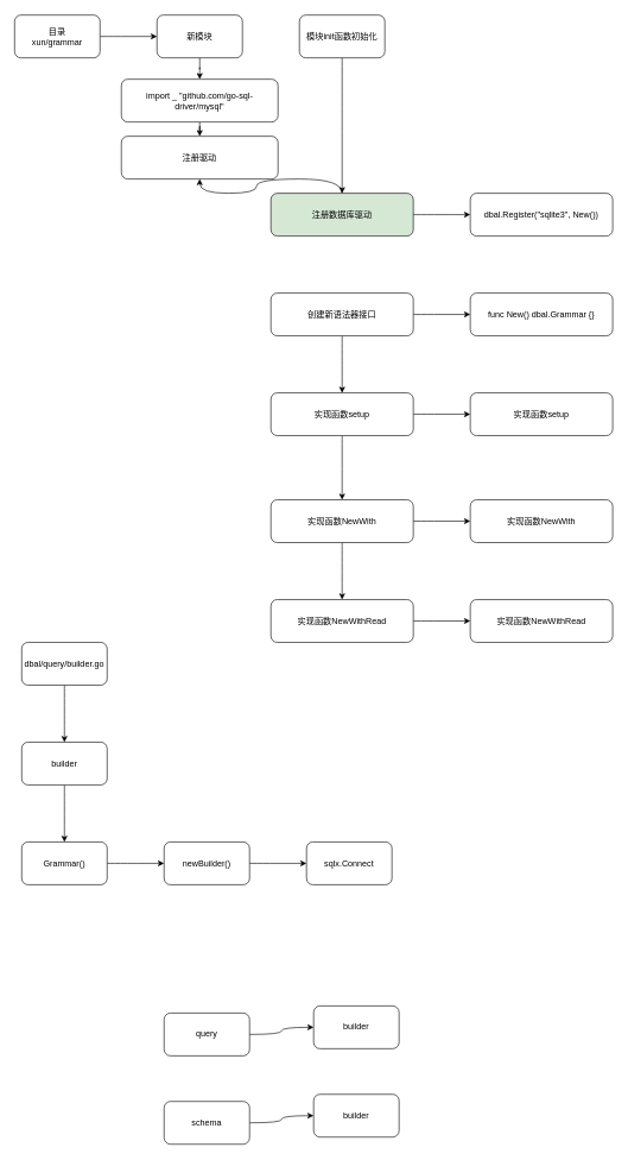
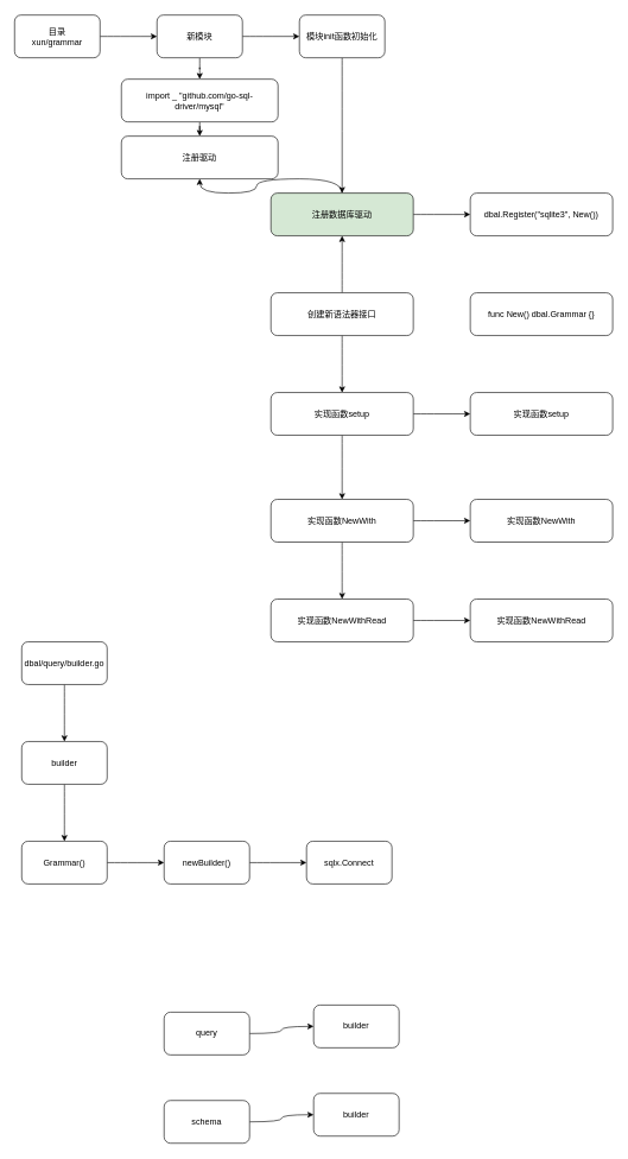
+ <mxCell id="2" value="" style="edgeStyle=orthogonalEdgeStyle;curved=1;rounded=0;orthogonalLoop=1;jettySize=auto;html=1;" parent="1" source="4" target="8" edge="1"><mxGeometry relative="1" as="geometry" /></mxCell>
- <mxCell id="13" value="" style="edgeStyle=orthogonalEdgeStyle;curved=1;rounded=0;orthogonalLoop=1;jettySize=auto;html=1;" parent="1" source="15" target="16" edge="1"><mxGeometry relative="1" as="geometry" /></mxCell>
+ <mxCell id="13" value="" style="edgeStyle=orthogonalEdgeStyle;curved=1;rounded=0;orthogonalLoop=1;jettySize=auto;html=1;" parent="1" source="15" target="11" edge="1"><mxGeometry relative="1" as="geometry" /></mxCell>
